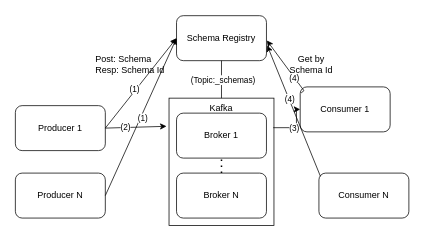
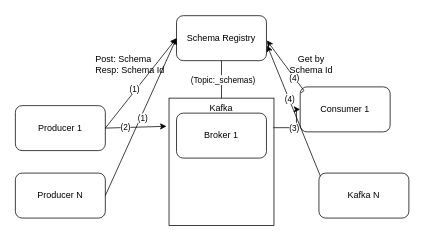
- <mxCell id="7" value="" style="endArrow=none;dashed=1;html=1;dashPattern=1 3;strokeWidth=2;rounded=0;entryX=0.5;entryY=1;entryDx=0;entryDy=0;exitX=0.5;exitY=0;exitDx=0;exitDy=0;" edge="1" parent="1" source="6" target="5"><mxGeometry width="50" height="50" relative="1" as="geometry"><mxPoint x="285" y="380" as="sourcePoint" /><mxPoint x="335" y="330" as="targetPoint" /></mxGeometry></mxCell>
- <mxCell id="6" value="Broker N" style="rounded=1;whiteSpace=wrap;html=1;" vertex="1" parent="1"><mxGeometry x="235" y="230" width="120" height="60" as="geometry" /></mxCell>
- <mxCell id="19" value="Consumer N" style="rounded=1;whiteSpace=wrap;html=1;" vertex="1" parent="1"><mxGeometry x="425" y="230" width="120" height="60" as="geometry" /></mxCell>
+ <mxCell id="19" value="Kafka N" style="rounded=1;whiteSpace=wrap;html=1;" vertex="1" parent="1"><mxGeometry x="425" y="230" width="120" height="60" as="geometry" /></mxCell>
